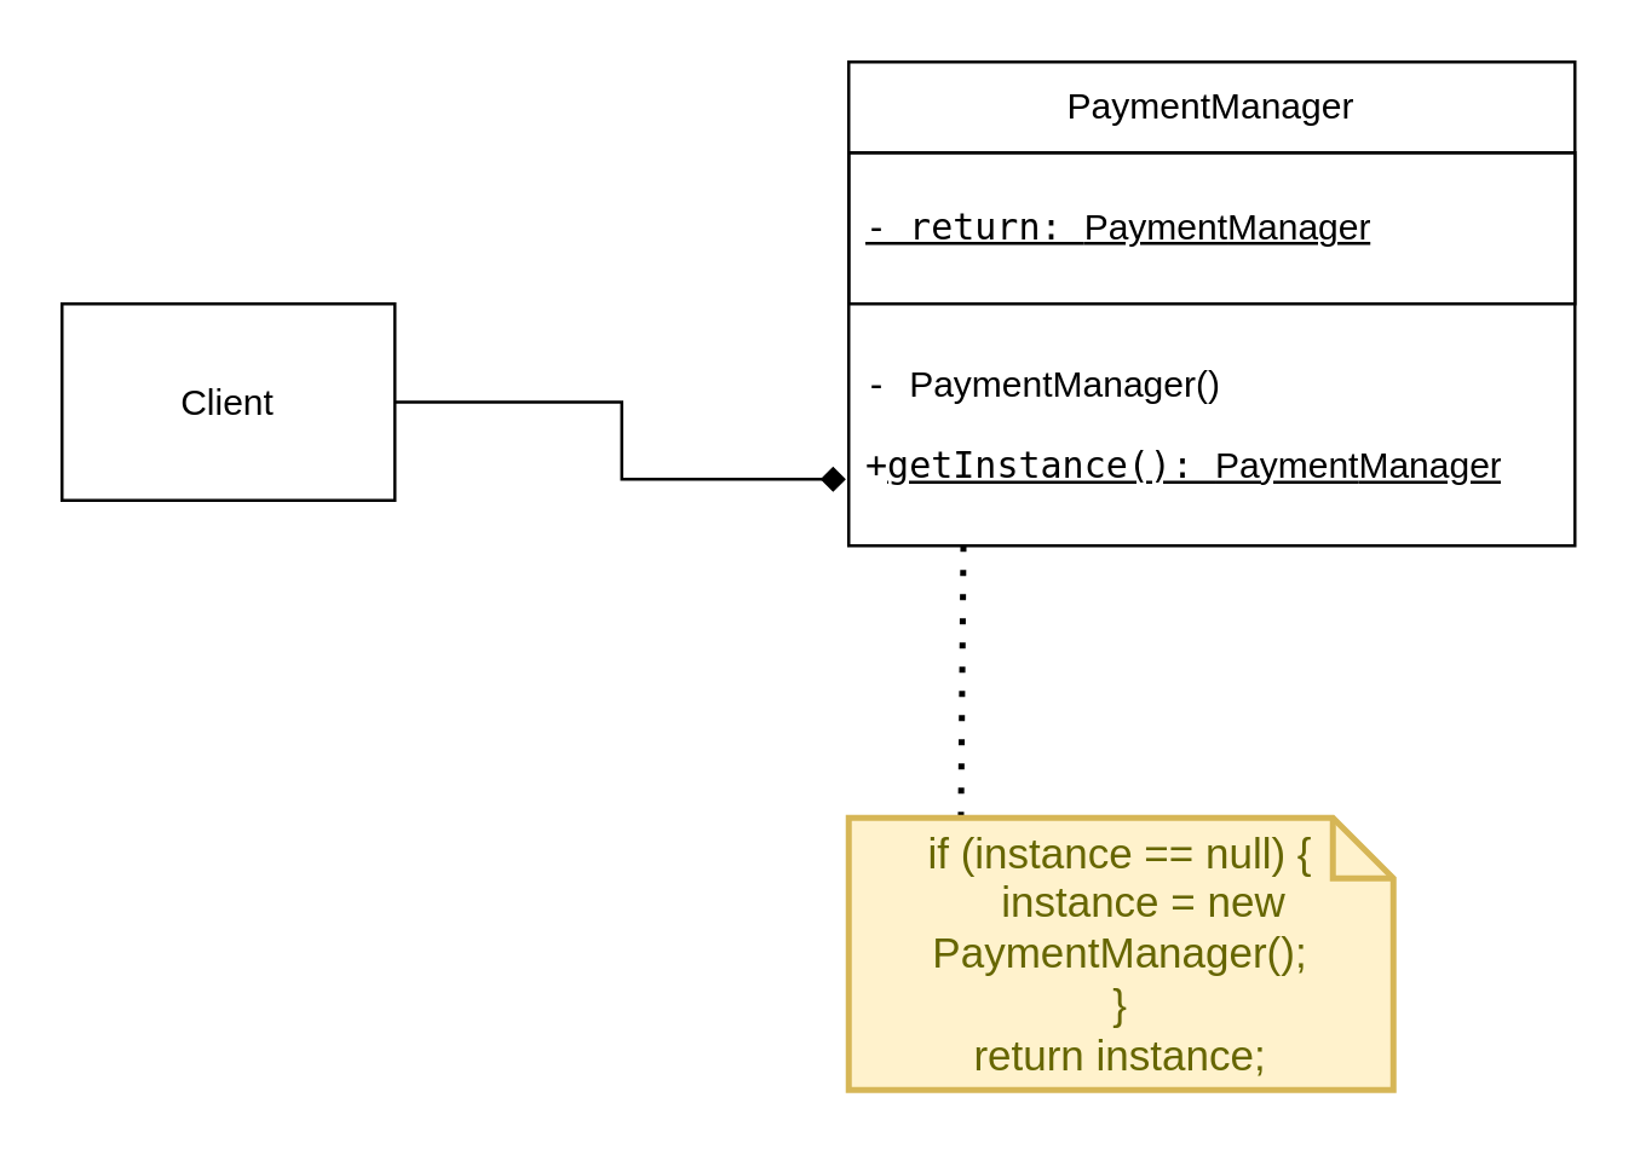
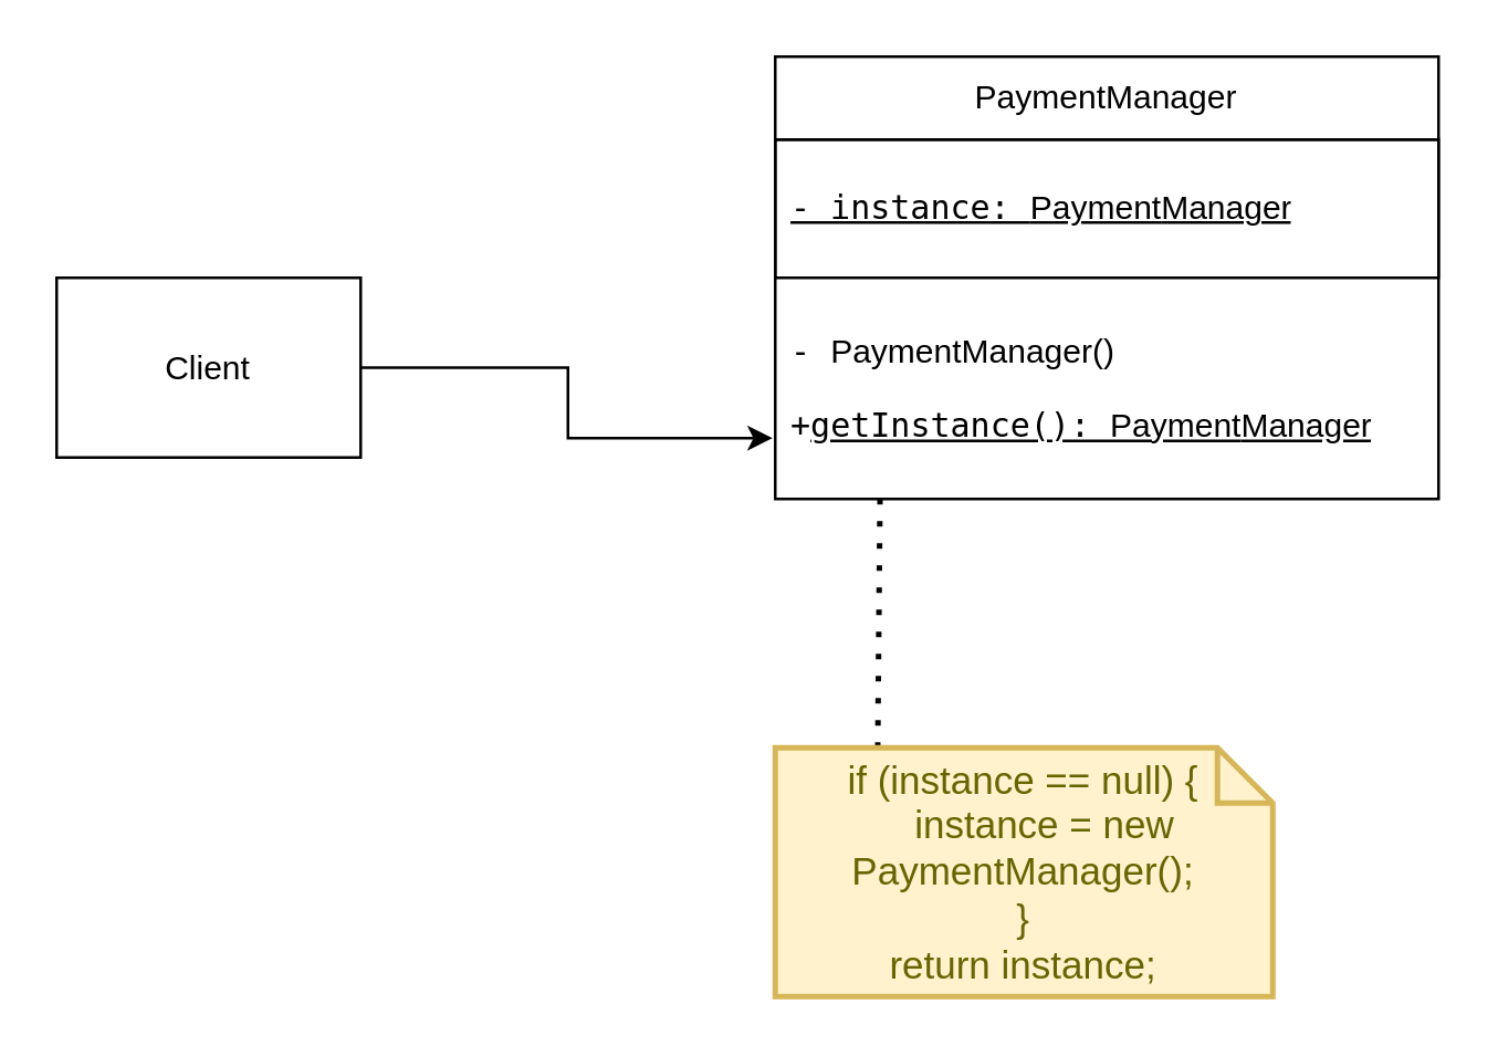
- <mxCell id="3" value="&lt;p data-pm-slice=&quot;1 1 [&amp;quot;list&amp;quot;,{&amp;quot;spread&amp;quot;:false,&amp;quot;start&amp;quot;:1055,&amp;quot;end&amp;quot;:1403},&amp;quot;regular_list_item&amp;quot;,{&amp;quot;start&amp;quot;:1093,&amp;quot;end&amp;quot;:1177},&amp;quot;list&amp;quot;,{&amp;quot;spread&amp;quot;:false,&amp;quot;start&amp;quot;:1113,&amp;quot;end&amp;quot;:1177},&amp;quot;regular_list_item&amp;quot;,{&amp;quot;start&amp;quot;:1113,&amp;quot;end&amp;quot;:1177}]&quot;&gt;&lt;code&gt;- return:&amp;nbsp;&lt;/code&gt;&lt;span style=&quot;background-color: transparent; color: light-dark(rgb(0, 0, 0), rgb(255, 255, 255));&quot;&gt;Payment&lt;/span&gt;&lt;span style=&quot;background-color: transparent; color: light-dark(rgb(0, 0, 0), rgb(255, 255, 255));&quot;&gt;Manager&lt;/span&gt;&lt;/p&gt;" style="text;strokeColor=default;fillColor=none;align=left;verticalAlign=middle;spacingLeft=4;spacingRight=4;overflow=hidden;points=[[0,0.5],[1,0.5]];portConstraint=eastwest;rotatable=0;whiteSpace=wrap;html=1;fontStyle=4" vertex="1" parent="2"><mxGeometry y="30" width="240" height="50" as="geometry" /></mxCell>
+ <mxCell id="3" value="&lt;p data-pm-slice=&quot;1 1 [&amp;quot;list&amp;quot;,{&amp;quot;spread&amp;quot;:false,&amp;quot;start&amp;quot;:1055,&amp;quot;end&amp;quot;:1403},&amp;quot;regular_list_item&amp;quot;,{&amp;quot;start&amp;quot;:1093,&amp;quot;end&amp;quot;:1177},&amp;quot;list&amp;quot;,{&amp;quot;spread&amp;quot;:false,&amp;quot;start&amp;quot;:1113,&amp;quot;end&amp;quot;:1177},&amp;quot;regular_list_item&amp;quot;,{&amp;quot;start&amp;quot;:1113,&amp;quot;end&amp;quot;:1177}]&quot;&gt;&lt;code&gt;- instance:&amp;nbsp;&lt;/code&gt;&lt;span style=&quot;background-color: transparent; color: light-dark(rgb(0, 0, 0), rgb(255, 255, 255));&quot;&gt;Payment&lt;/span&gt;&lt;span style=&quot;background-color: transparent; color: light-dark(rgb(0, 0, 0), rgb(255, 255, 255));&quot;&gt;Manager&lt;/span&gt;&lt;/p&gt;" style="text;strokeColor=default;fillColor=none;align=left;verticalAlign=middle;spacingLeft=4;spacingRight=4;overflow=hidden;points=[[0,0.5],[1,0.5]];portConstraint=eastwest;rotatable=0;whiteSpace=wrap;html=1;fontStyle=4" vertex="1" parent="2"><mxGeometry y="30" width="240" height="50" as="geometry" /></mxCell>
- <mxCell id="6" style="edgeStyle=orthogonalEdgeStyle;rounded=0;orthogonalLoop=1;jettySize=auto;html=1;entryX=-0.004;entryY=0.725;entryDx=0;entryDy=0;entryPerimeter=0;fontFamily=Helvetica;fontSize=12;fontColor=default;fontStyle=0;horizontal=1;endArrow=diamond;" edge="1" parent="1" source="5" target="4"><mxGeometry relative="1" as="geometry" /></mxCell>
+ <mxCell id="6" style="edgeStyle=orthogonalEdgeStyle;rounded=0;orthogonalLoop=1;jettySize=auto;html=1;entryX=-0.004;entryY=0.725;entryDx=0;entryDy=0;entryPerimeter=0;fontFamily=Helvetica;fontSize=12;fontColor=default;fontStyle=0;horizontal=1;" edge="1" parent="1" source="5" target="4"><mxGeometry relative="1" as="geometry" /></mxCell>
